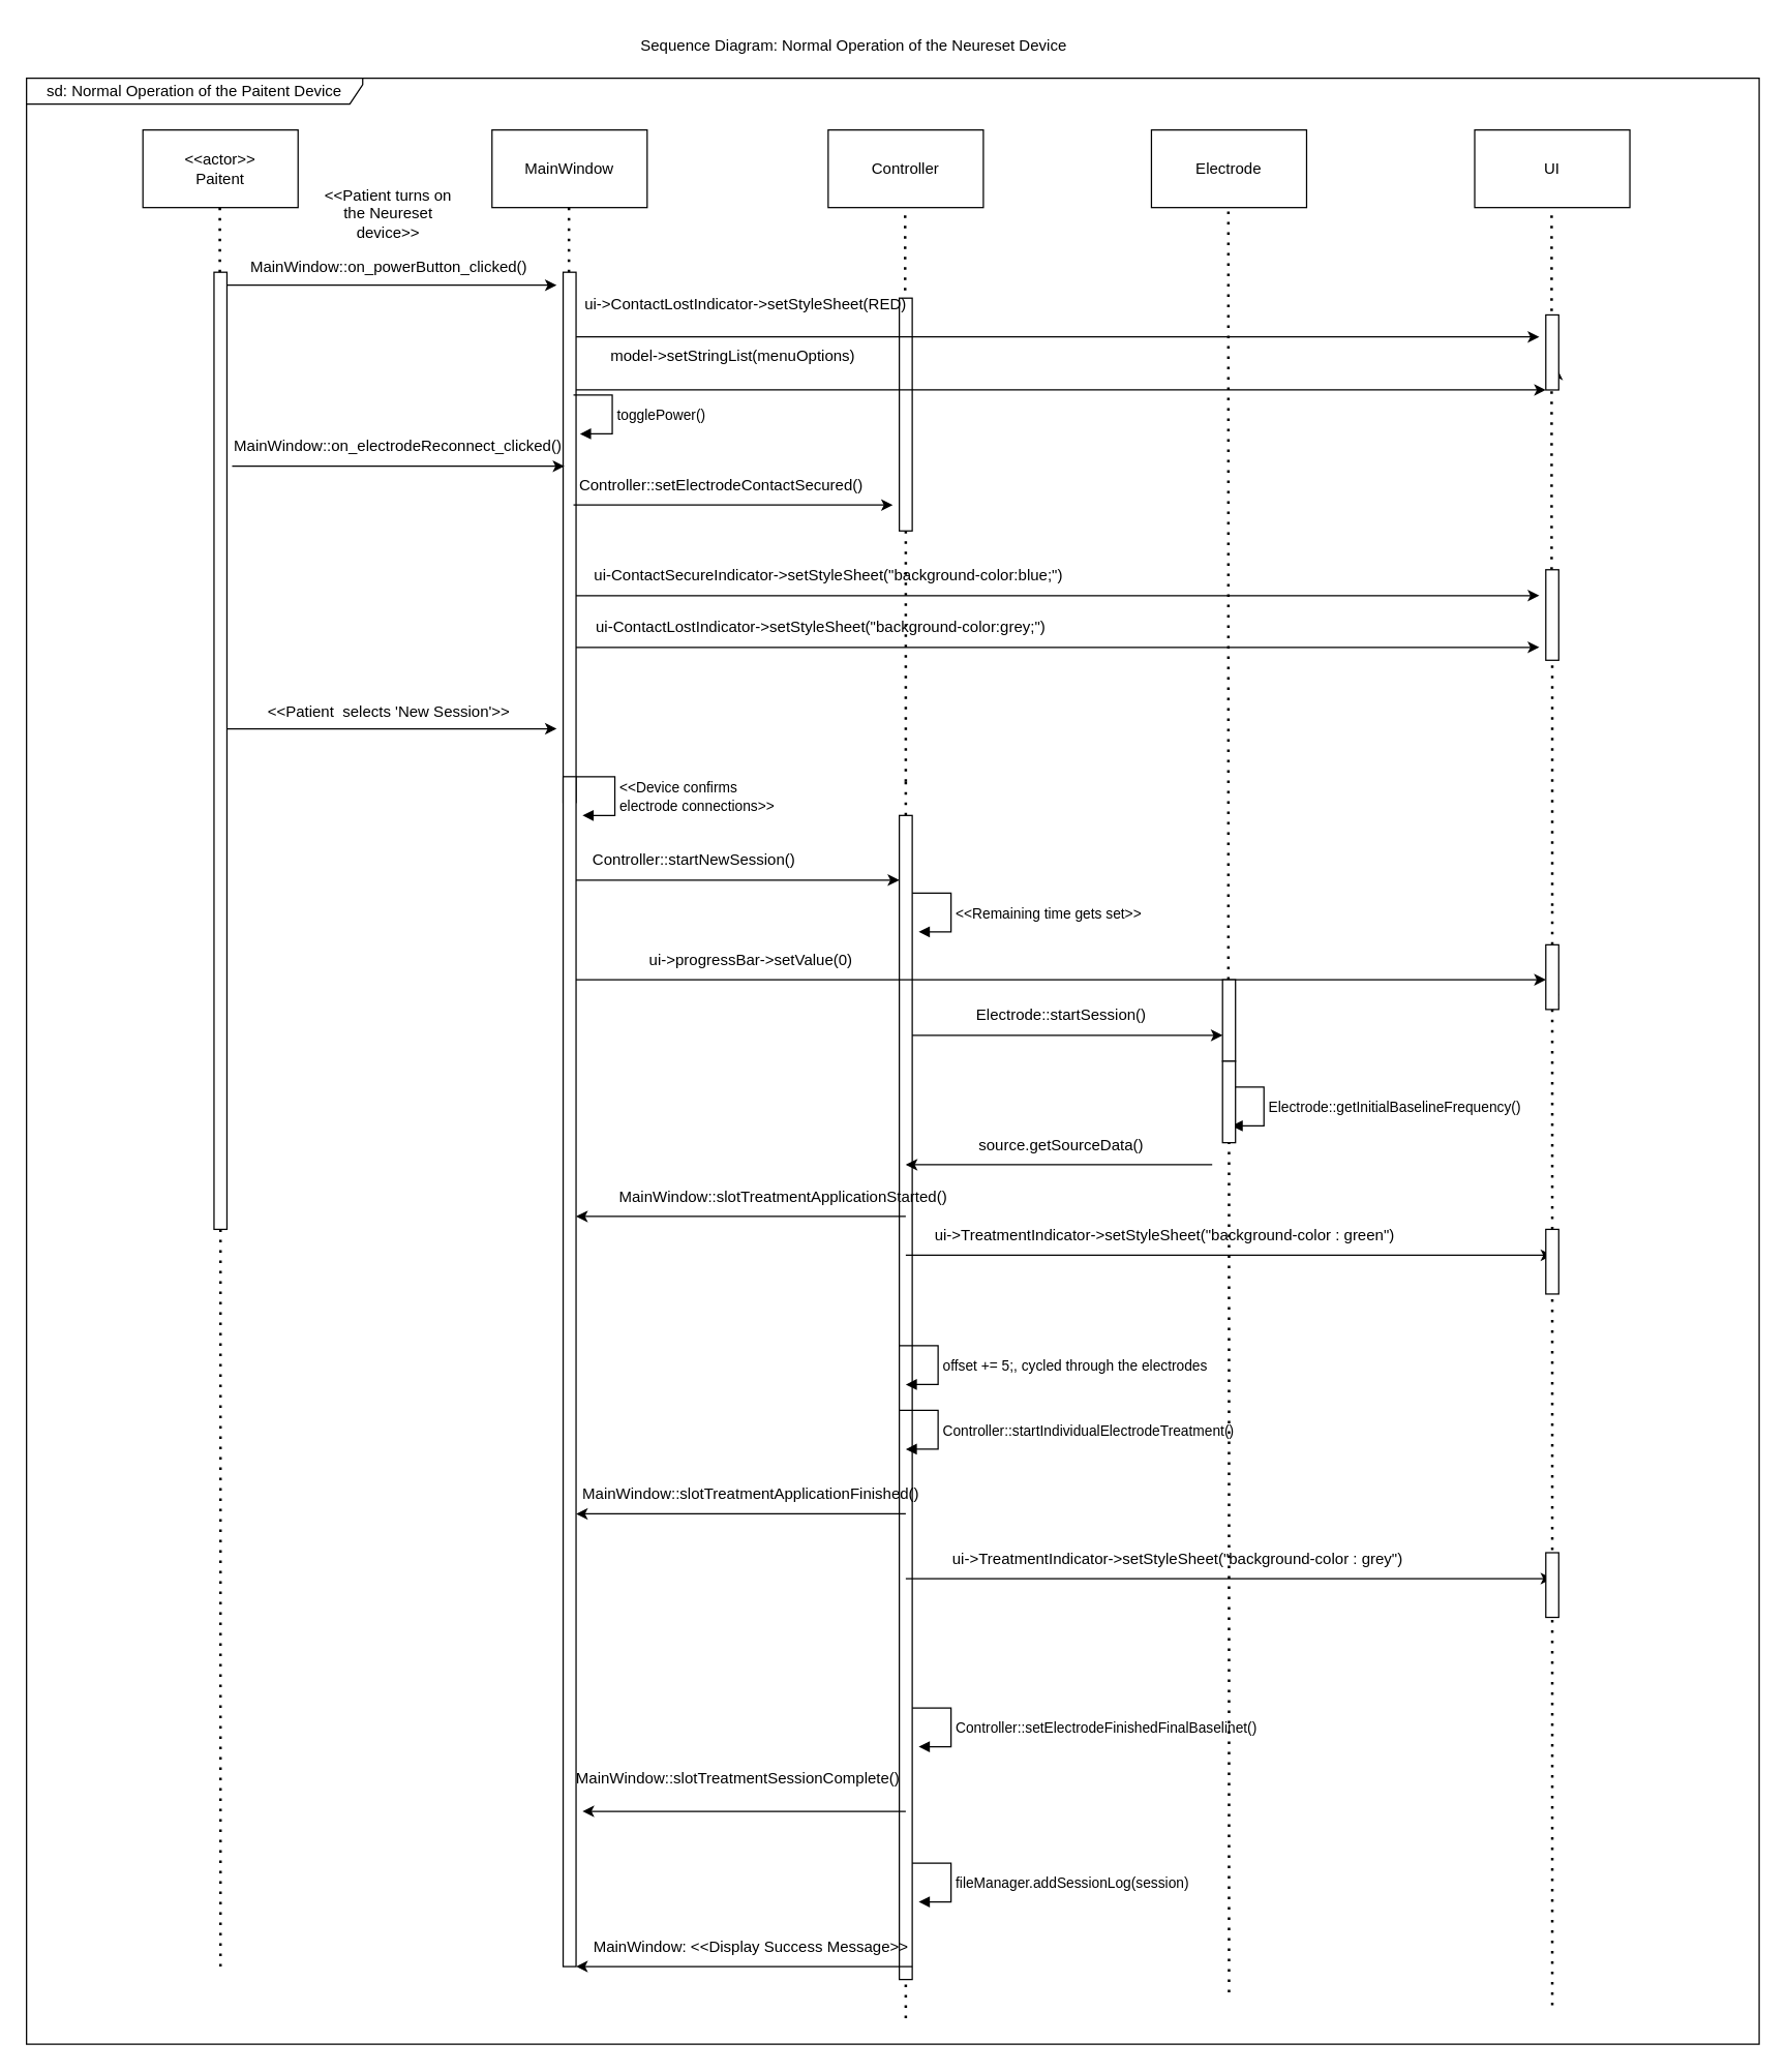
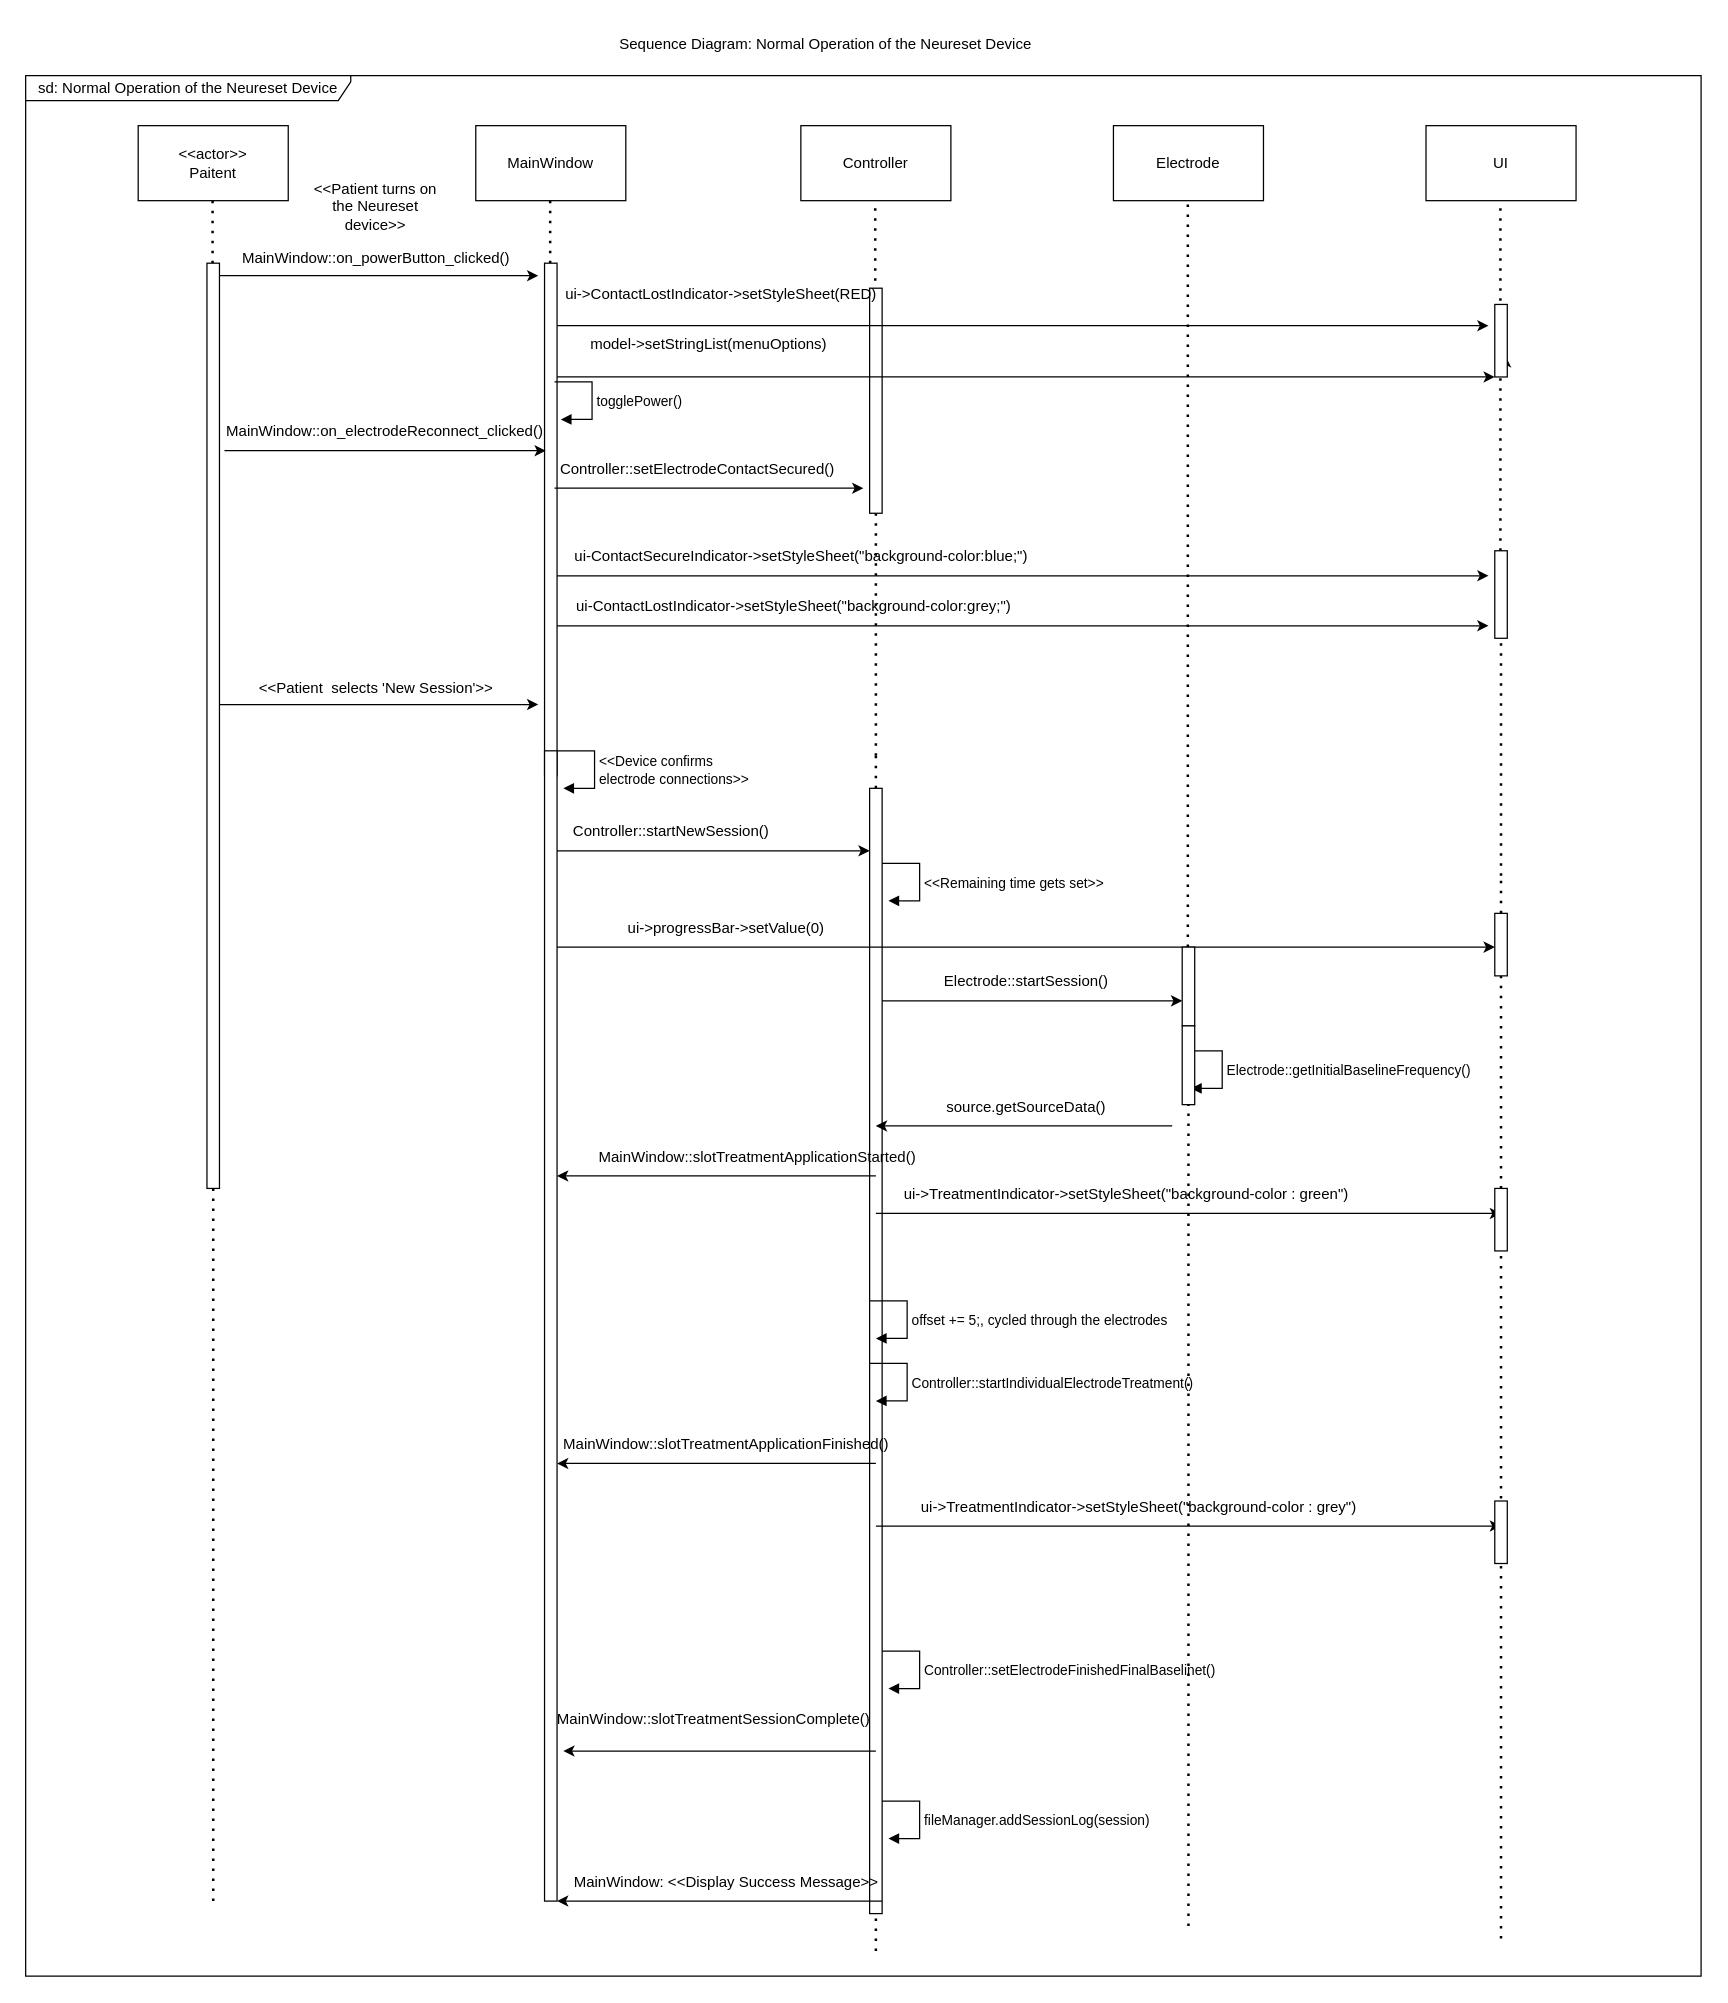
- <mxCell id="88" value="sd: Normal Operation of the Paitent Device" style="shape=umlFrame;whiteSpace=wrap;html=1;pointerEvents=0;width=260;height=20;" vertex="1" parent="1"><mxGeometry x="20" y="60" width="1340" height="1520" as="geometry" /></mxCell>
+ <mxCell id="88" value="sd: Normal Operation of the Neureset Device" style="shape=umlFrame;whiteSpace=wrap;html=1;pointerEvents=0;width=260;height=20;" vertex="1" parent="1"><mxGeometry x="20" y="60" width="1340" height="1520" as="geometry" /></mxCell>
